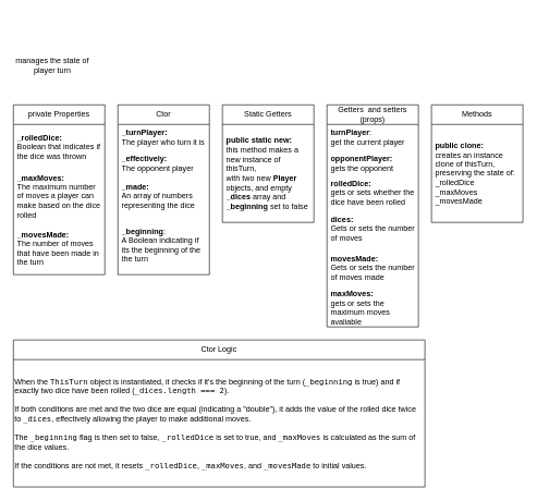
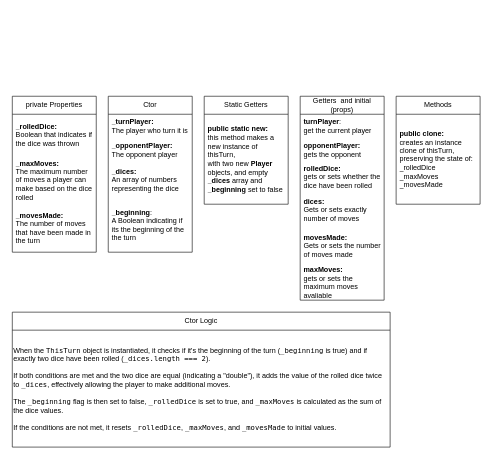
- <mxCell id="3" value="manages the state of player turn" style="text;html=1;align=center;verticalAlign=middle;whiteSpace=wrap;rounded=0;" parent="2" vertex="1"><mxGeometry y="60" width="120" height="40" as="geometry" /></mxCell>
- <mxCell id="15" value="Getters&amp;nbsp; and setters (props)" style="swimlane;fontStyle=0;childLayout=stackLayout;horizontal=1;startSize=30;horizontalStack=0;resizeParent=1;resizeParentMax=0;resizeLast=0;collapsible=1;marginBottom=0;whiteSpace=wrap;html=1;" parent="1" vertex="1"><mxGeometry x="500" y="160" width="140" height="340" as="geometry" /></mxCell>
+ <mxCell id="15" value="Getters&amp;nbsp; and initial (props)" style="swimlane;fontStyle=0;childLayout=stackLayout;horizontal=1;startSize=30;horizontalStack=0;resizeParent=1;resizeParentMax=0;resizeLast=0;collapsible=1;marginBottom=0;whiteSpace=wrap;html=1;" parent="1" vertex="1"><mxGeometry x="500" y="160" width="140" height="340" as="geometry" /></mxCell>
- <mxCell id="10" value="&lt;b&gt;_effectively:&lt;/b&gt;&lt;div&gt;The opponent player&lt;/div&gt;" style="text;align=left;verticalAlign=middle;spacingLeft=4;spacingRight=4;overflow=hidden;points=[[0,0.5],[1,0.5]];portConstraint=eastwest;rotatable=0;whiteSpace=wrap;html=1;" parent="8" vertex="1"><mxGeometry y="70" width="140" height="40" as="geometry" /></mxCell>
+ <mxCell id="10" value="&lt;b&gt;_opponentPlayer:&lt;/b&gt;&lt;div&gt;The opponent player&lt;/div&gt;" style="text;align=left;verticalAlign=middle;spacingLeft=4;spacingRight=4;overflow=hidden;points=[[0,0.5],[1,0.5]];portConstraint=eastwest;rotatable=0;whiteSpace=wrap;html=1;" parent="8" vertex="1"><mxGeometry y="70" width="140" height="40" as="geometry" /></mxCell>
- <mxCell id="11" value="&lt;b&gt;_made:&lt;/b&gt;&lt;div&gt;An array of numbers representing the dice&lt;/div&gt;" style="text;strokeColor=none;fillColor=none;align=left;verticalAlign=middle;spacingLeft=4;spacingRight=4;overflow=hidden;points=[[0,0.5],[1,0.5]];portConstraint=eastwest;rotatable=0;whiteSpace=wrap;html=1;" parent="8" vertex="1"><mxGeometry y="110" width="140" height="60" as="geometry" /></mxCell>
+ <mxCell id="11" value="&lt;b&gt;_dices:&lt;/b&gt;&lt;div&gt;An array of numbers representing the dice&lt;/div&gt;" style="text;strokeColor=none;fillColor=none;align=left;verticalAlign=middle;spacingLeft=4;spacingRight=4;overflow=hidden;points=[[0,0.5],[1,0.5]];portConstraint=eastwest;rotatable=0;whiteSpace=wrap;html=1;" parent="8" vertex="1"><mxGeometry y="110" width="140" height="60" as="geometry" /></mxCell>
- <mxCell id="19" value="&lt;b&gt;dices:&lt;/b&gt;&lt;div&gt;Gets or sets the number of moves&lt;/div&gt;" style="text;strokeColor=none;fillColor=none;align=left;verticalAlign=middle;spacingLeft=4;spacingRight=4;overflow=hidden;points=[[0,0.5],[1,0.5]];portConstraint=eastwest;rotatable=0;whiteSpace=wrap;html=1;" parent="15" vertex="1"><mxGeometry y="160" width="140" height="60" as="geometry" /></mxCell>
+ <mxCell id="19" value="&lt;b&gt;dices:&lt;/b&gt;&lt;div&gt;Gets or sets exactly number of moves&lt;/div&gt;" style="text;strokeColor=none;fillColor=none;align=left;verticalAlign=middle;spacingLeft=4;spacingRight=4;overflow=hidden;points=[[0,0.5],[1,0.5]];portConstraint=eastwest;rotatable=0;whiteSpace=wrap;html=1;" parent="15" vertex="1"><mxGeometry y="160" width="140" height="60" as="geometry" /></mxCell>
